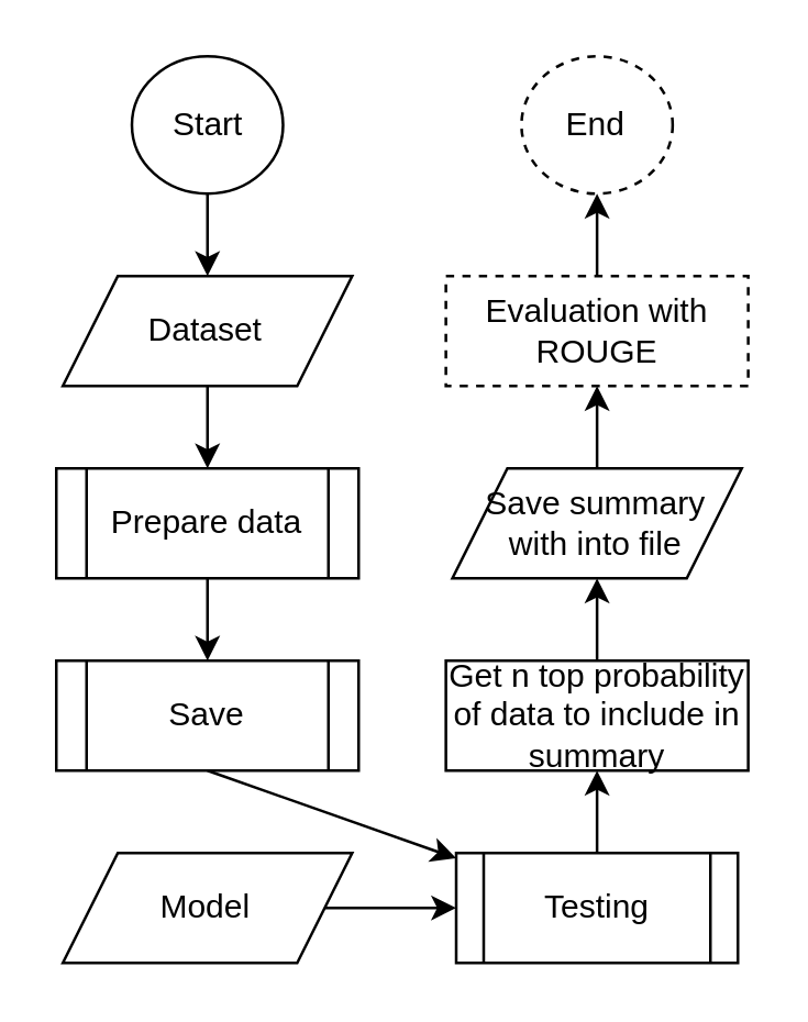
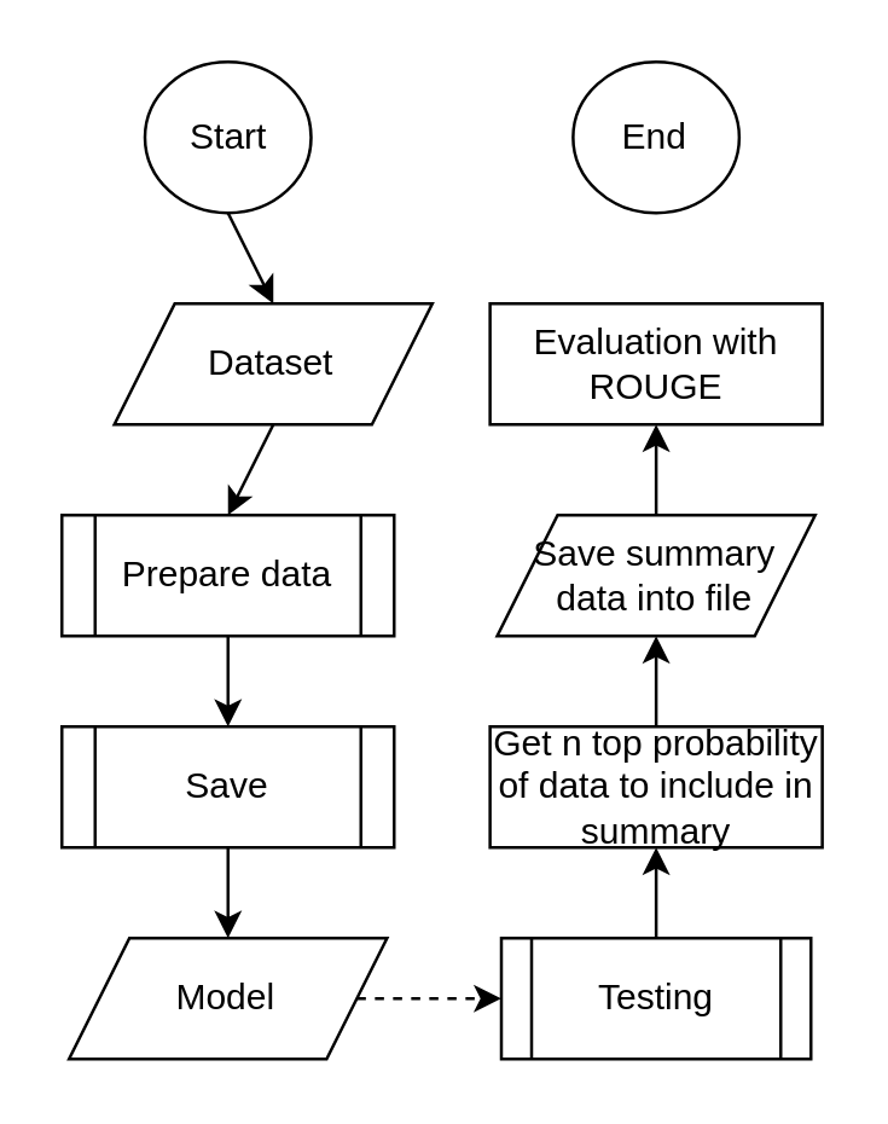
- <mxCell id="5" value="End" style="ellipse;whiteSpace=wrap;html=1;dashed=1;" parent="1" vertex="1"><mxGeometry x="189.25" y="20" width="55" height="50" as="geometry" /></mxCell>
+ <mxCell id="5" value="End" style="ellipse;whiteSpace=wrap;html=1;" parent="1" vertex="1"><mxGeometry x="189.25" y="20" width="55" height="50" as="geometry" /></mxCell>
- <mxCell id="20" value="" style="endArrow=classic;html=1;entryX=0.5;entryY=1;entryDx=0;entryDy=0;exitX=0.5;exitY=0;exitDx=0;exitDy=0;" parent="1" source="13" target="5" edge="1"><mxGeometry width="50" height="50" relative="1" as="geometry"><mxPoint x="292.5" y="-226.25" as="sourcePoint" /><mxPoint x="277" y="-226.25" as="targetPoint" /></mxGeometry></mxCell>
- <mxCell id="12" value="Dataset" style="shape=parallelogram;perimeter=parallelogramPerimeter;whiteSpace=wrap;html=1;fixedSize=1;" parent="1" vertex="1"><mxGeometry x="22.36" y="100" width="105.28" height="40" as="geometry" /></mxCell>
+ <mxCell id="12" value="Dataset" style="shape=parallelogram;perimeter=parallelogramPerimeter;whiteSpace=wrap;html=1;fixedSize=1;" parent="1" vertex="1"><mxGeometry x="37.36" y="100" width="105.28" height="40" as="geometry" /></mxCell>
- <mxCell id="13" value="Evaluation with ROUGE" style="rounded=0;whiteSpace=wrap;html=1;dashed=1;" parent="1" vertex="1"><mxGeometry x="161.75" y="100" width="110" height="40" as="geometry" /></mxCell>
+ <mxCell id="13" value="Evaluation with ROUGE" style="rounded=0;whiteSpace=wrap;html=1;" parent="1" vertex="1"><mxGeometry x="161.75" y="100" width="110" height="40" as="geometry" /></mxCell>
- <mxCell id="14" value="Save summary with into file" style="shape=parallelogram;perimeter=parallelogramPerimeter;whiteSpace=wrap;html=1;fixedSize=1;" parent="1" vertex="1"><mxGeometry x="164.11" y="170" width="105.28" height="40" as="geometry" /></mxCell>
+ <mxCell id="14" value="Save summary data into file" style="shape=parallelogram;perimeter=parallelogramPerimeter;whiteSpace=wrap;html=1;fixedSize=1;" parent="1" vertex="1"><mxGeometry x="164.11" y="170" width="105.28" height="40" as="geometry" /></mxCell>
- <mxCell id="9" value="" style="endArrow=classic;html=1;exitX=0.5;exitY=1;exitDx=0;exitDy=0;" parent="1" source="15" target="16" edge="1"><mxGeometry width="50" height="50" relative="1" as="geometry"><mxPoint x="-157.5" y="690" as="sourcePoint" /><mxPoint x="-157.5" y="710" as="targetPoint" /></mxGeometry></mxCell>
+ <mxCell id="9" value="" style="endArrow=classic;html=1;exitX=0.5;exitY=1;exitDx=0;exitDy=0;entryX=0.5;entryY=0;entryDx=0;entryDy=0;" parent="1" source="15" target="17" edge="1"><mxGeometry width="50" height="50" relative="1" as="geometry"><mxPoint x="-157.5" y="690" as="sourcePoint" /><mxPoint x="-157.5" y="710" as="targetPoint" /></mxGeometry></mxCell>
- <mxCell id="18" value="" style="endArrow=classic;html=1;entryX=0;entryY=0.5;entryDx=0;entryDy=0;exitX=1;exitY=0.5;exitDx=0;exitDy=0;" parent="1" source="17" target="16" edge="1"><mxGeometry width="50" height="50" relative="1" as="geometry"><mxPoint x="189.5" y="730" as="sourcePoint" /><mxPoint x="252.5" y="680" as="targetPoint" /></mxGeometry></mxCell>
+ <mxCell id="18" value="" style="endArrow=classic;html=1;entryX=0;entryY=0.5;entryDx=0;entryDy=0;exitX=1;exitY=0.5;exitDx=0;exitDy=0;dashed=1;" parent="1" source="17" target="16" edge="1"><mxGeometry width="50" height="50" relative="1" as="geometry"><mxPoint x="189.5" y="730" as="sourcePoint" /><mxPoint x="252.5" y="680" as="targetPoint" /></mxGeometry></mxCell>
